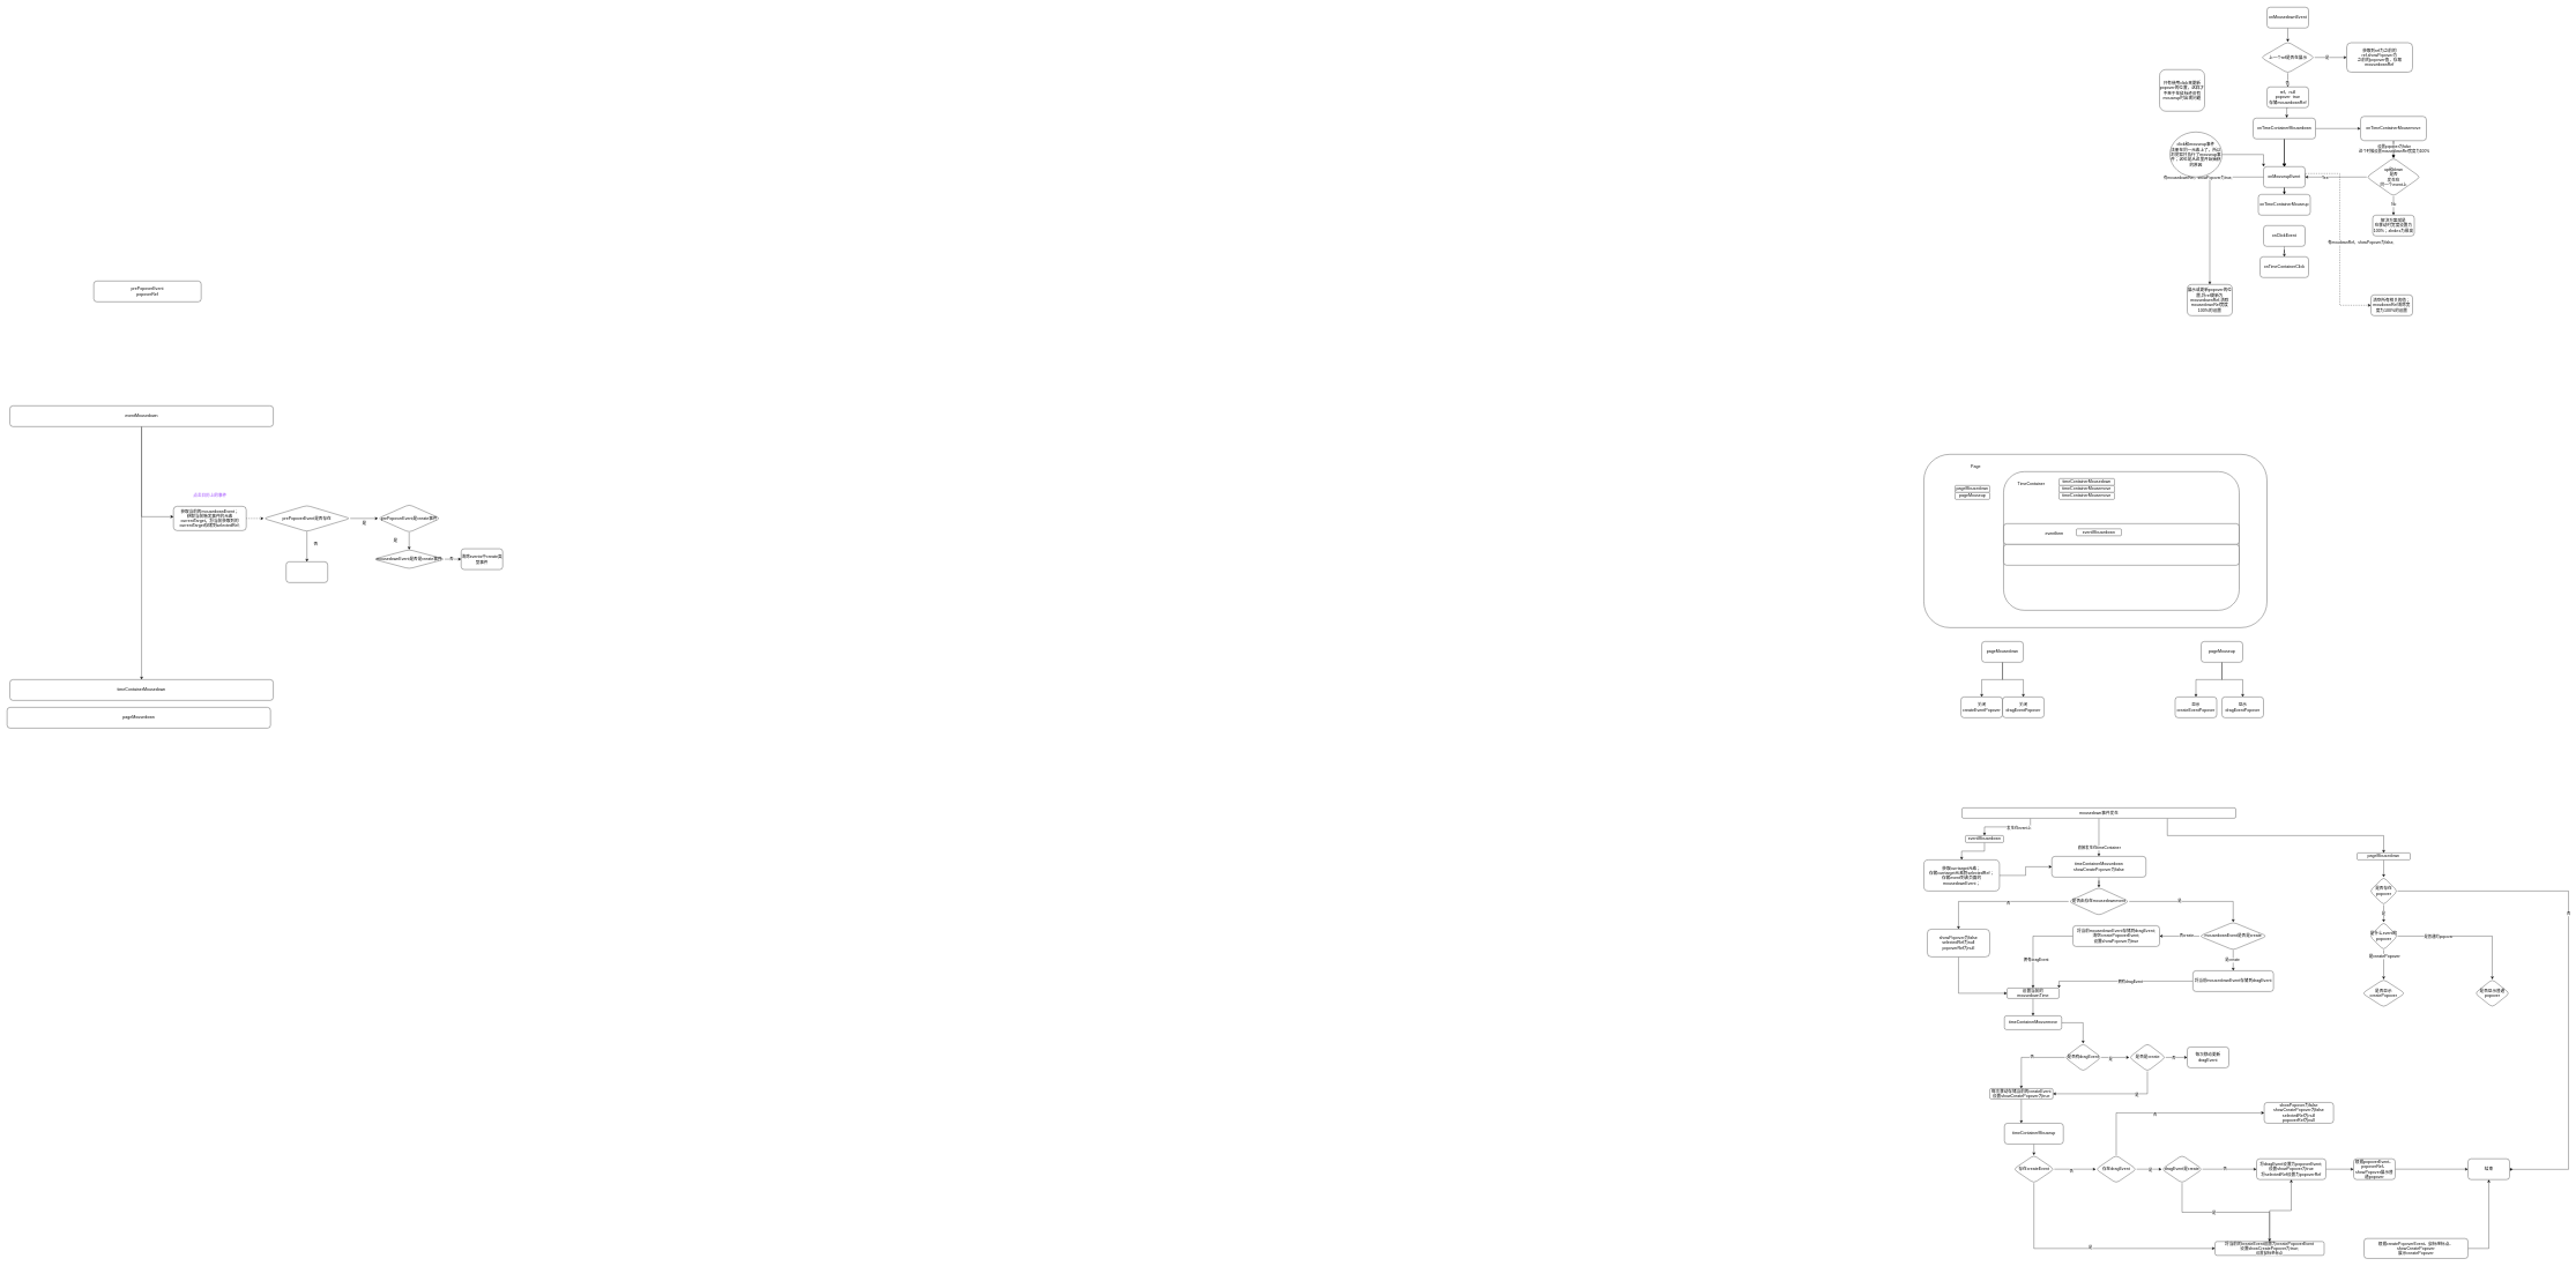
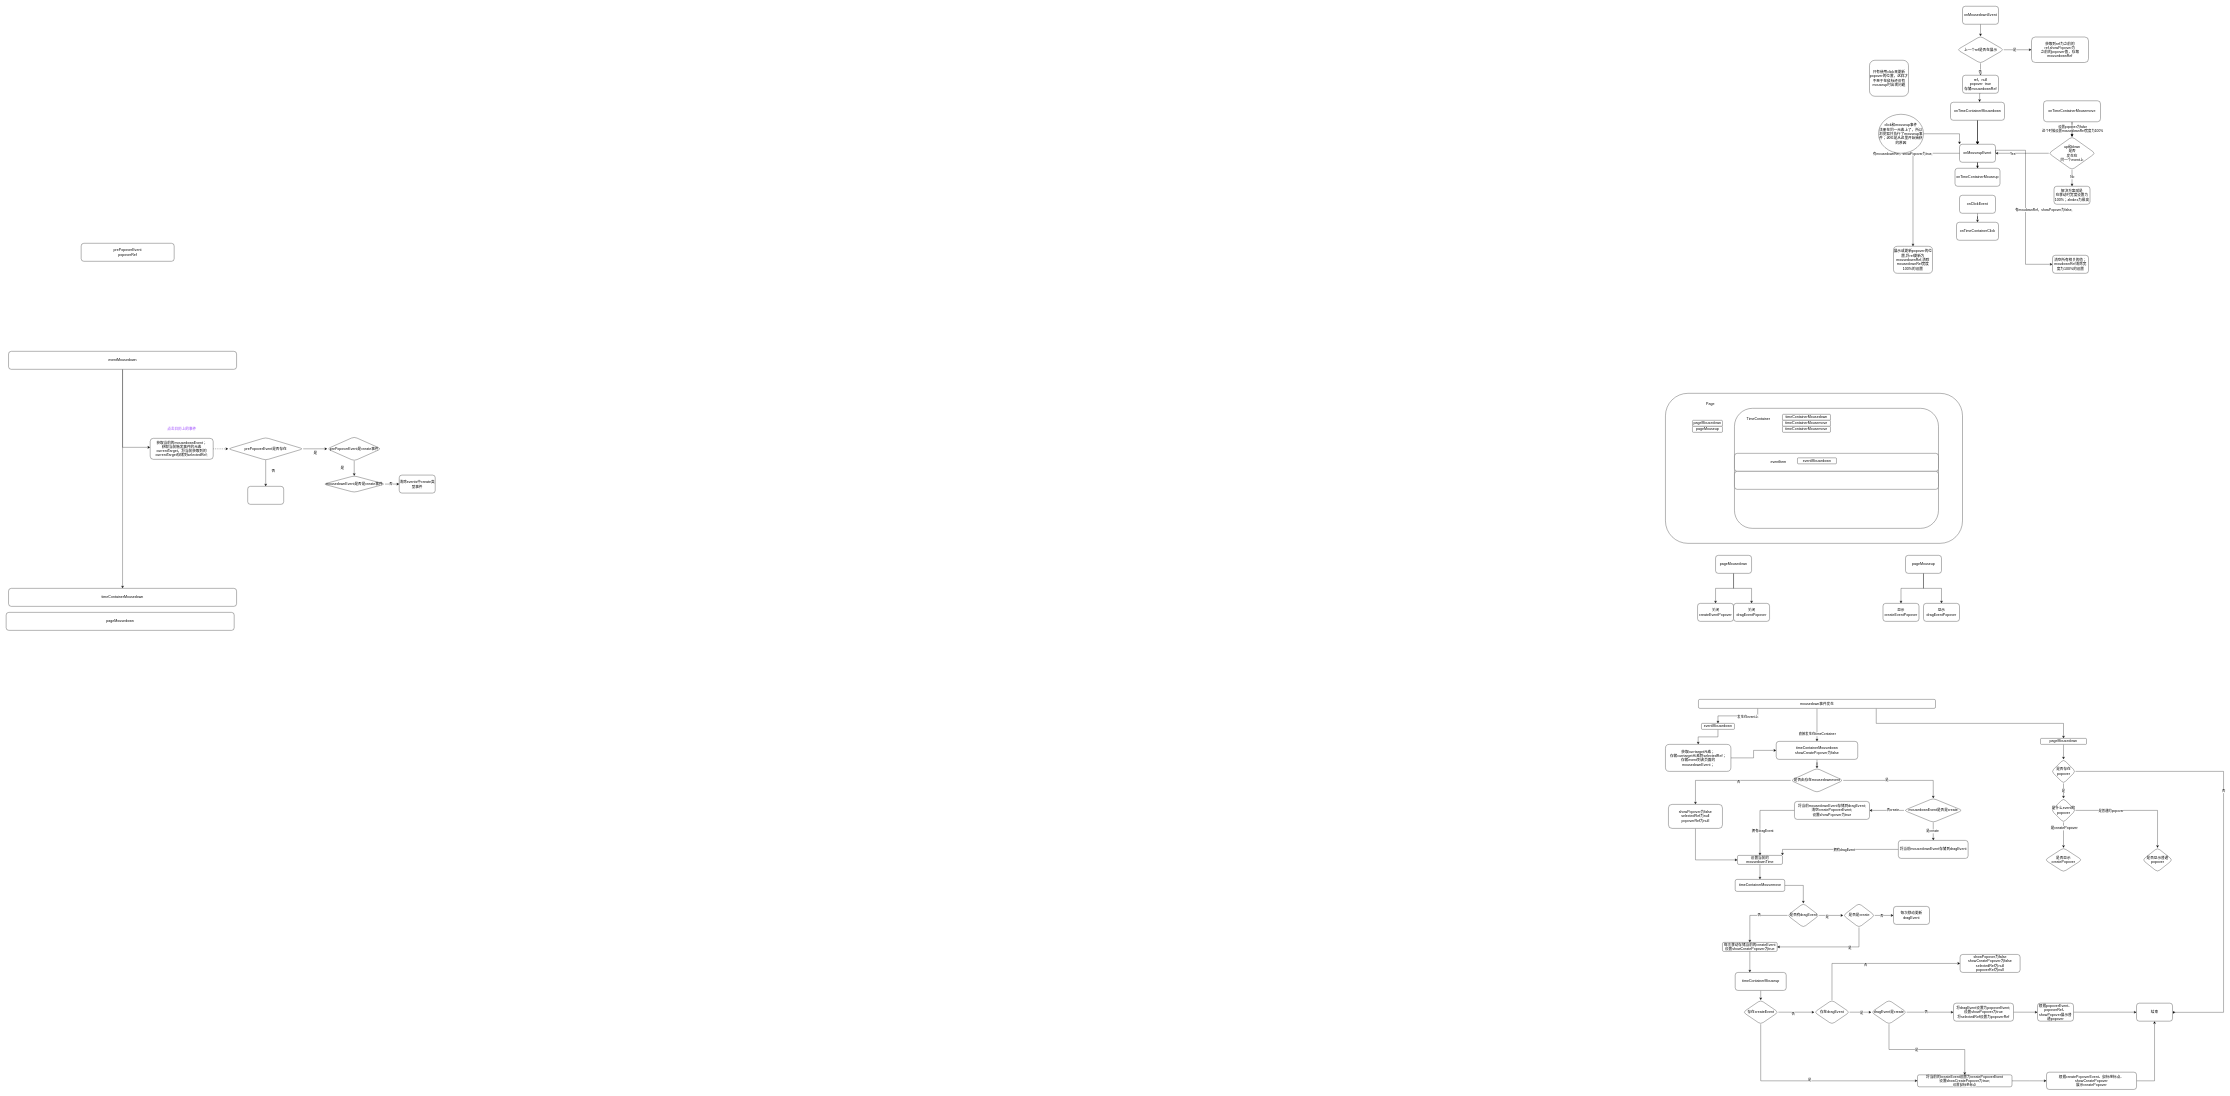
- <mxCell id="7" value="" style="edgeStyle=orthogonalEdgeStyle;rounded=0;orthogonalLoop=1;jettySize=auto;html=1;exitX=1;exitY=0.5;exitDx=0;exitDy=0;" parent="1" source="8" target="18" edge="1"><mxGeometry relative="1" as="geometry" /></mxCell>
- <mxCell id="25" value="" style="edgeStyle=orthogonalEdgeStyle;rounded=0;orthogonalLoop=1;jettySize=auto;html=1;exitX=1;exitY=0.5;exitDx=0;exitDy=0;dashed=1;" parent="1" source="10" target="29" edge="1"><mxGeometry relative="1" as="geometry"><Array as="points"><mxPoint x="6650" y="500" /><mxPoint x="6750" y="500" /><mxPoint x="6750" y="880" /></Array></mxGeometry></mxCell>
+ <mxCell id="25" value="" style="edgeStyle=orthogonalEdgeStyle;rounded=0;orthogonalLoop=1;jettySize=auto;html=1;exitX=1;exitY=0.5;exitDx=0;exitDy=0;" parent="1" source="10" target="29" edge="1"><mxGeometry relative="1" as="geometry"><Array as="points"><mxPoint x="6650" y="500" /><mxPoint x="6750" y="500" /><mxPoint x="6750" y="880" /></Array></mxGeometry></mxCell>
- <mxCell id="103" value="" style="edgeStyle=orthogonalEdgeStyle;rounded=0;orthogonalLoop=1;jettySize=auto;html=1;" parent="1" source="104" target="135" edge="1"><mxGeometry relative="1" as="geometry" /></mxCell>
+ <mxCell id="103" value="" style="edgeStyle=orthogonalEdgeStyle;rounded=0;orthogonalLoop=1;jettySize=auto;html=1;" parent="1" source="104" target="106" edge="1"><mxGeometry relative="1" as="geometry" /></mxCell>
